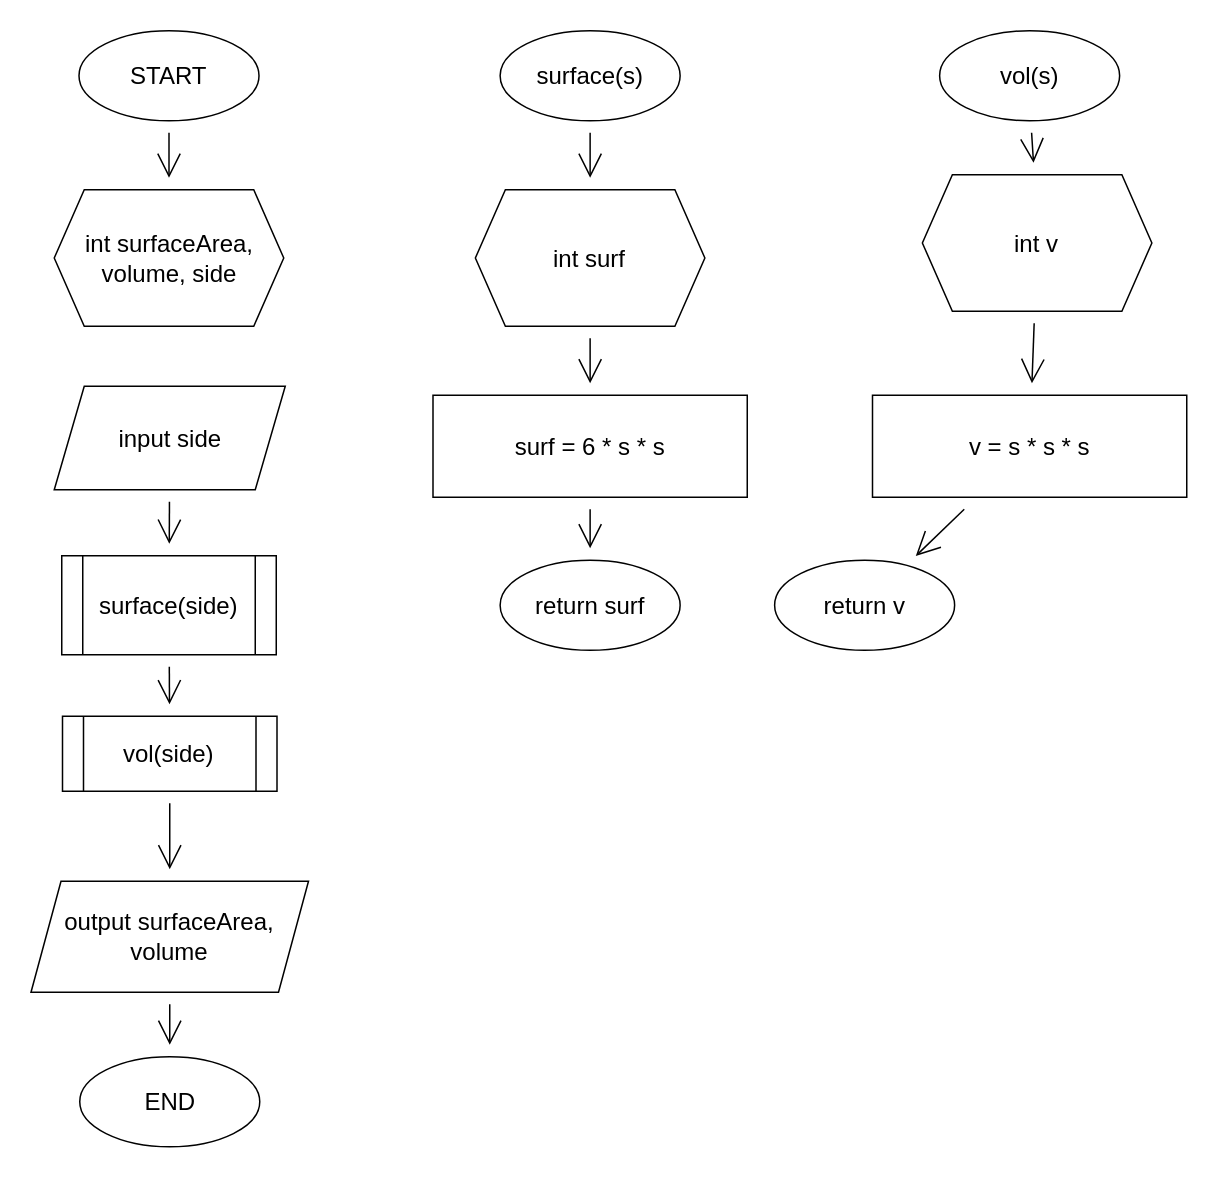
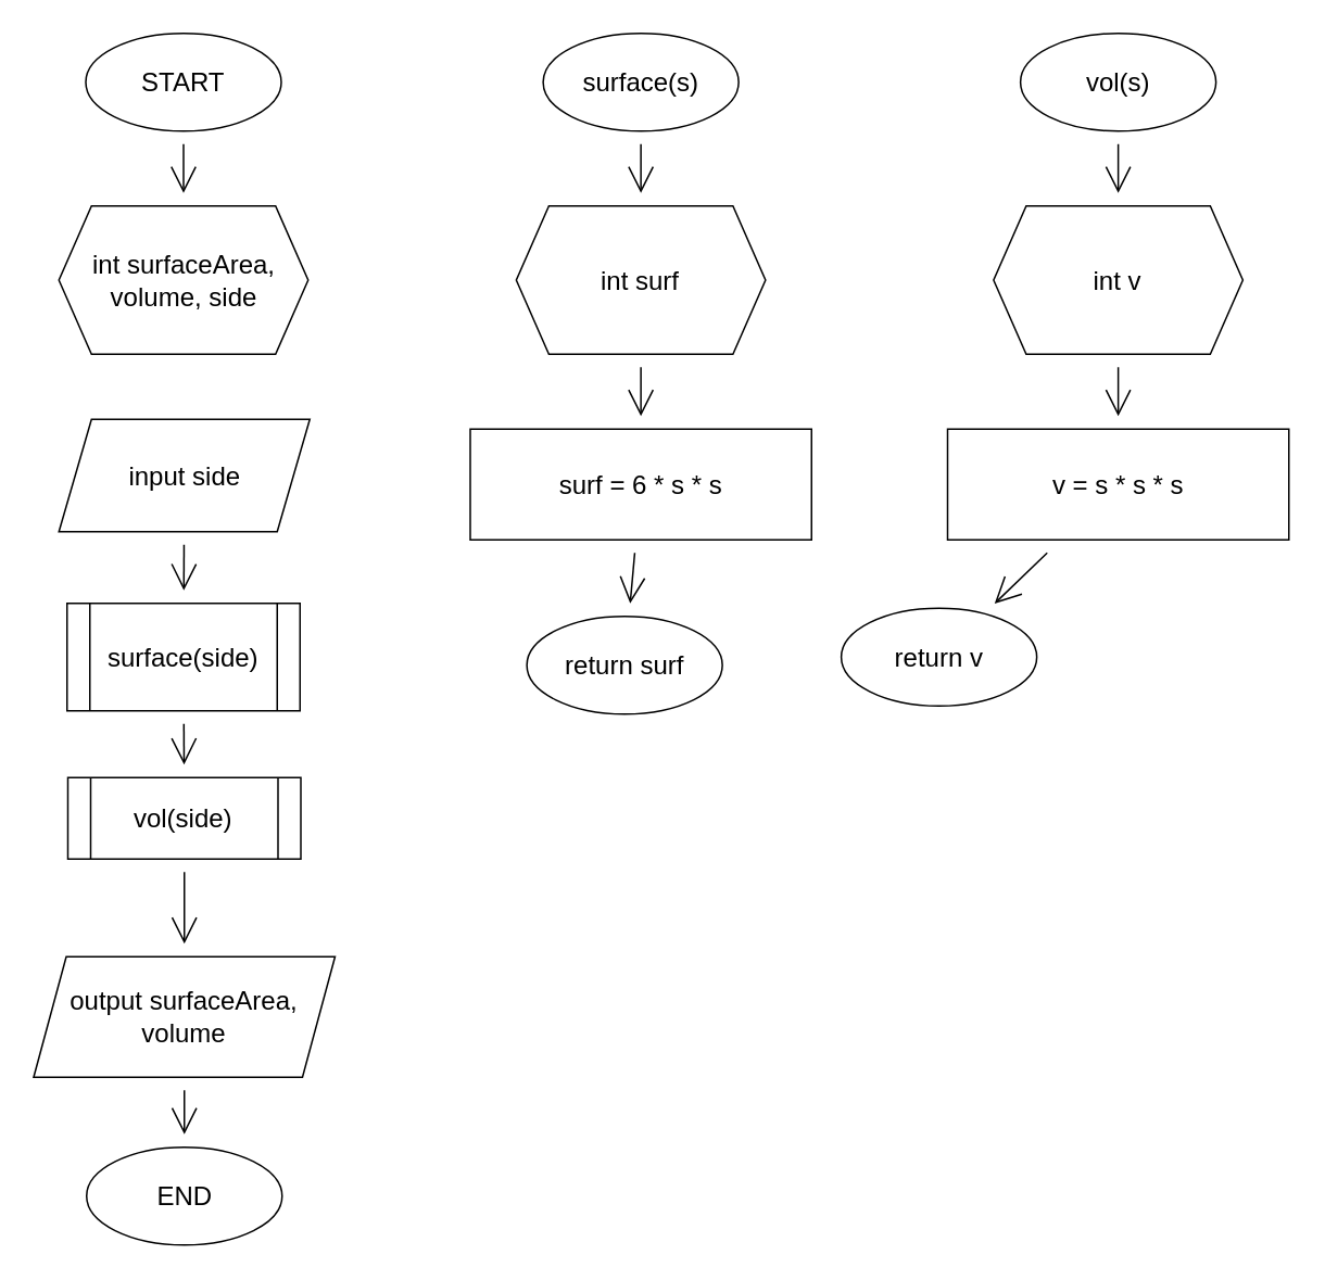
- <mxCell id="24" value="int v" style="shape=hexagon;perimeter=hexagonPerimeter2;whiteSpace=wrap;html=1;fixedSize=1;fontSize=16;" parent="1" vertex="1"><mxGeometry x="614.25" y="116" width="153" height="91" as="geometry" /></mxCell>
+ <mxCell id="24" value="int v" style="shape=hexagon;perimeter=hexagonPerimeter2;whiteSpace=wrap;html=1;fixedSize=1;fontSize=16;" parent="1" vertex="1"><mxGeometry x="609.25" y="126" width="153" height="91" as="geometry" /></mxCell>
- <mxCell id="20" value="return surf" style="ellipse;whiteSpace=wrap;html=1;fontSize=16;" parent="1" vertex="1"><mxGeometry x="332.75" y="373" width="120" height="60" as="geometry" /></mxCell>
+ <mxCell id="20" value="return surf" style="ellipse;whiteSpace=wrap;html=1;fontSize=16;" parent="1" vertex="1"><mxGeometry x="322.75" y="378" width="120" height="60" as="geometry" /></mxCell>
